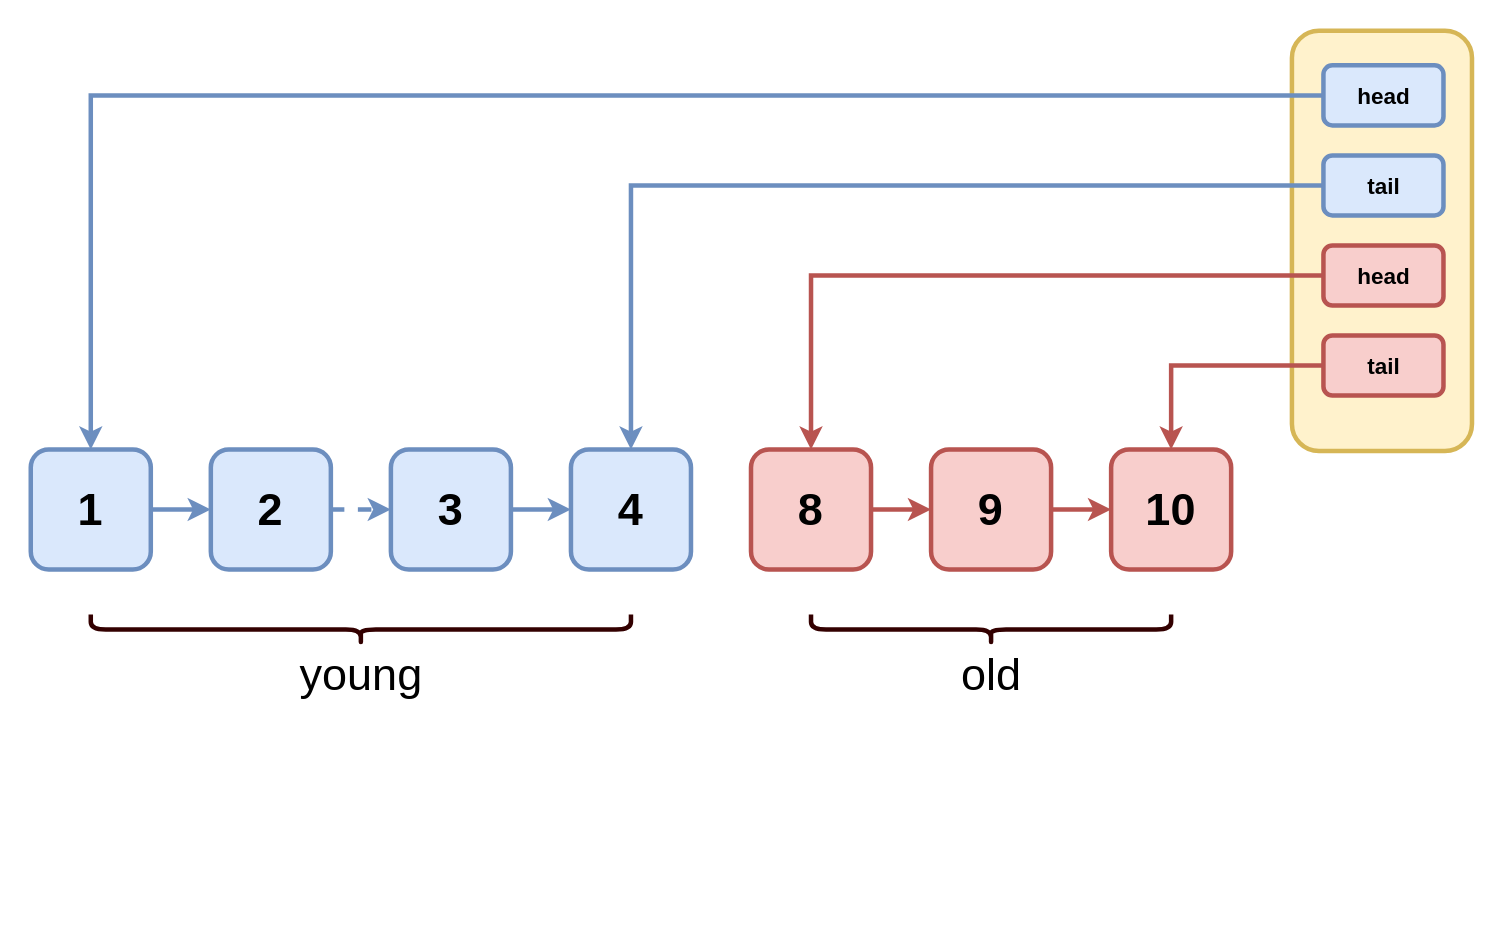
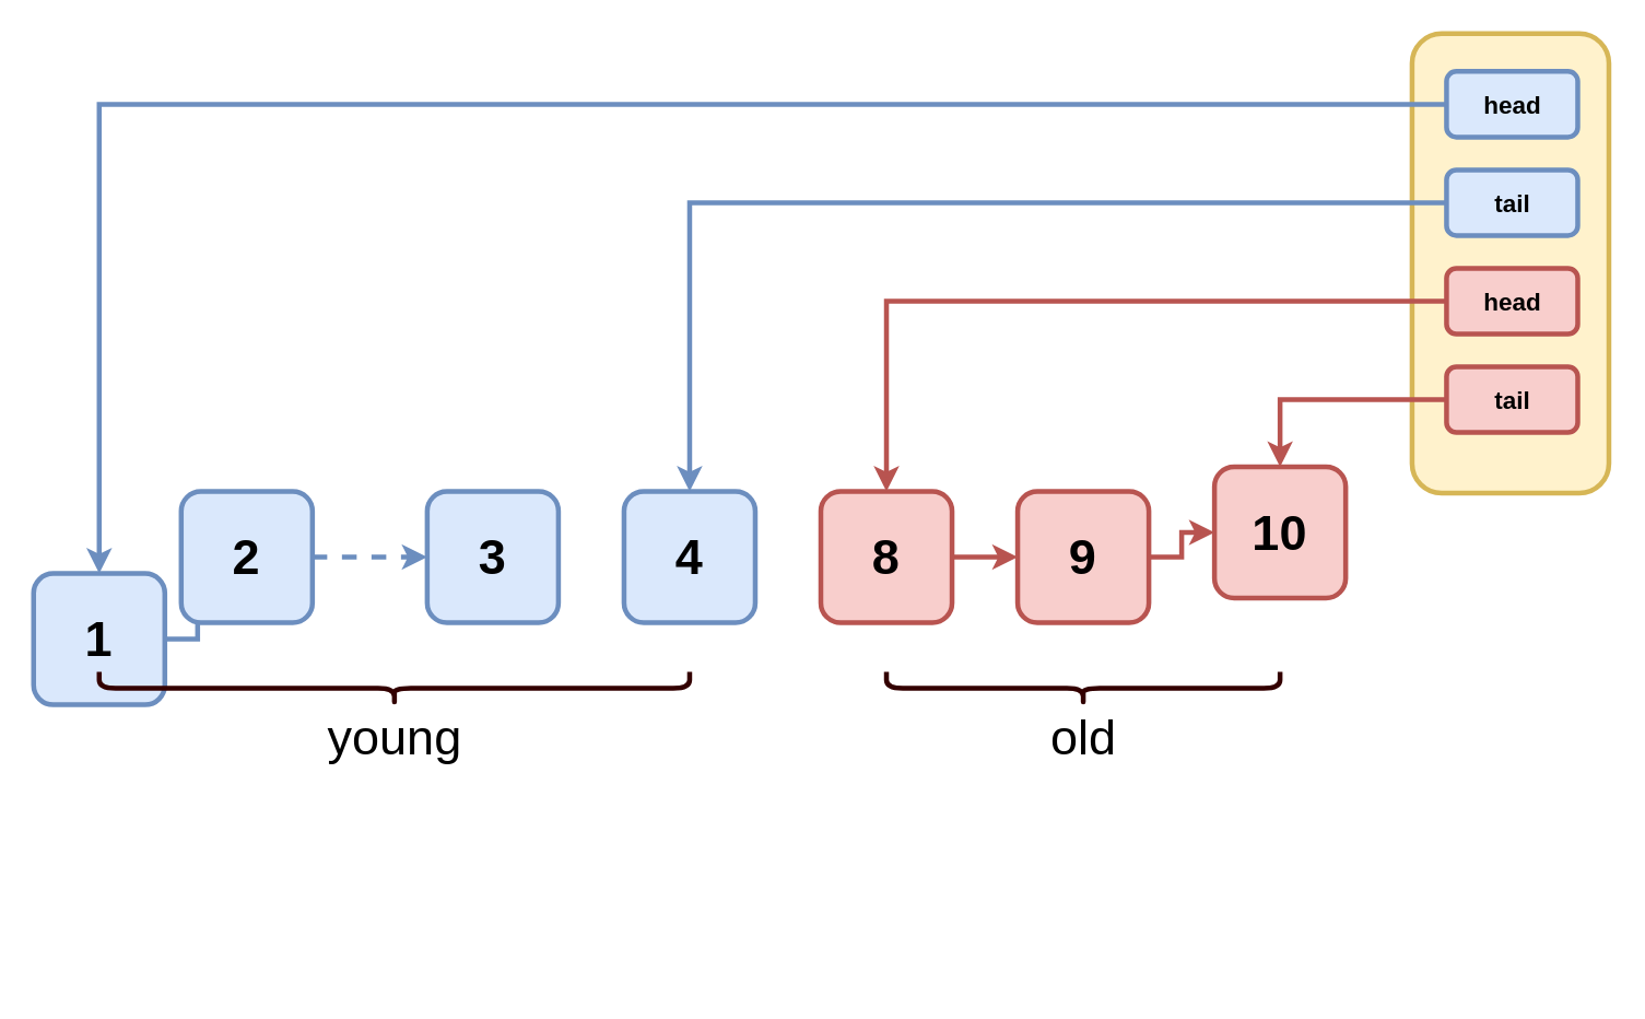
- <mxCell id="3" value="1" style="rounded=1;whiteSpace=wrap;html=1;strokeWidth=3;fillWeight=4;hachureGap=8;hachureAngle=45;fillColor=#dae8fc;sketch=0;strokeColor=#6c8ebf;fontStyle=1;fontSize=30;" vertex="1" parent="1"><mxGeometry x="20" y="299" width="80" height="80" as="geometry" /></mxCell>
+ <mxCell id="3" value="1" style="rounded=1;whiteSpace=wrap;html=1;strokeWidth=3;fillWeight=4;hachureGap=8;hachureAngle=45;fillColor=#dae8fc;sketch=0;strokeColor=#6c8ebf;fontStyle=1;fontSize=30;" vertex="1" parent="1"><mxGeometry x="20" y="349" width="80" height="80" as="geometry" /></mxCell>
- <mxCell id="5" value="2" style="rounded=1;whiteSpace=wrap;html=1;strokeWidth=3;fillWeight=4;hachureGap=8;hachureAngle=45;fillColor=#dae8fc;sketch=0;strokeColor=#6c8ebf;fontStyle=1;fontSize=30;" vertex="1" parent="1"><mxGeometry x="140" y="299" width="80" height="80" as="geometry" /></mxCell>
+ <mxCell id="5" value="2" style="rounded=1;whiteSpace=wrap;html=1;strokeWidth=3;fillWeight=4;hachureGap=8;hachureAngle=45;fillColor=#dae8fc;sketch=0;strokeColor=#6c8ebf;fontStyle=1;fontSize=30;" vertex="1" parent="1"><mxGeometry x="110" y="299" width="80" height="80" as="geometry" /></mxCell>
- <mxCell id="6" style="edgeStyle=orthogonalEdgeStyle;rounded=0;orthogonalLoop=1;jettySize=auto;html=1;exitX=1;exitY=0.5;exitDx=0;exitDy=0;strokeWidth=3;sketch=0;fillColor=#dae8fc;strokeColor=#6c8ebf;fontStyle=1;fontSize=30;" edge="1" parent="1" source="7" target="8"><mxGeometry relative="1" as="geometry" /></mxCell>
- <mxCell id="13" value="10" style="rounded=1;whiteSpace=wrap;html=1;strokeWidth=3;fillWeight=4;hachureGap=8;hachureAngle=45;fillColor=#f8cecc;sketch=0;strokeColor=#b85450;fontStyle=1;fontSize=30;" vertex="1" parent="1"><mxGeometry x="740" y="299" width="80" height="80" as="geometry" /></mxCell>
+ <mxCell id="13" value="10" style="rounded=1;whiteSpace=wrap;html=1;strokeWidth=3;fillWeight=4;hachureGap=8;hachureAngle=45;fillColor=#f8cecc;sketch=0;strokeColor=#b85450;fontStyle=1;fontSize=30;" vertex="1" parent="1"><mxGeometry x="740" y="284" width="80" height="80" as="geometry" /></mxCell>
